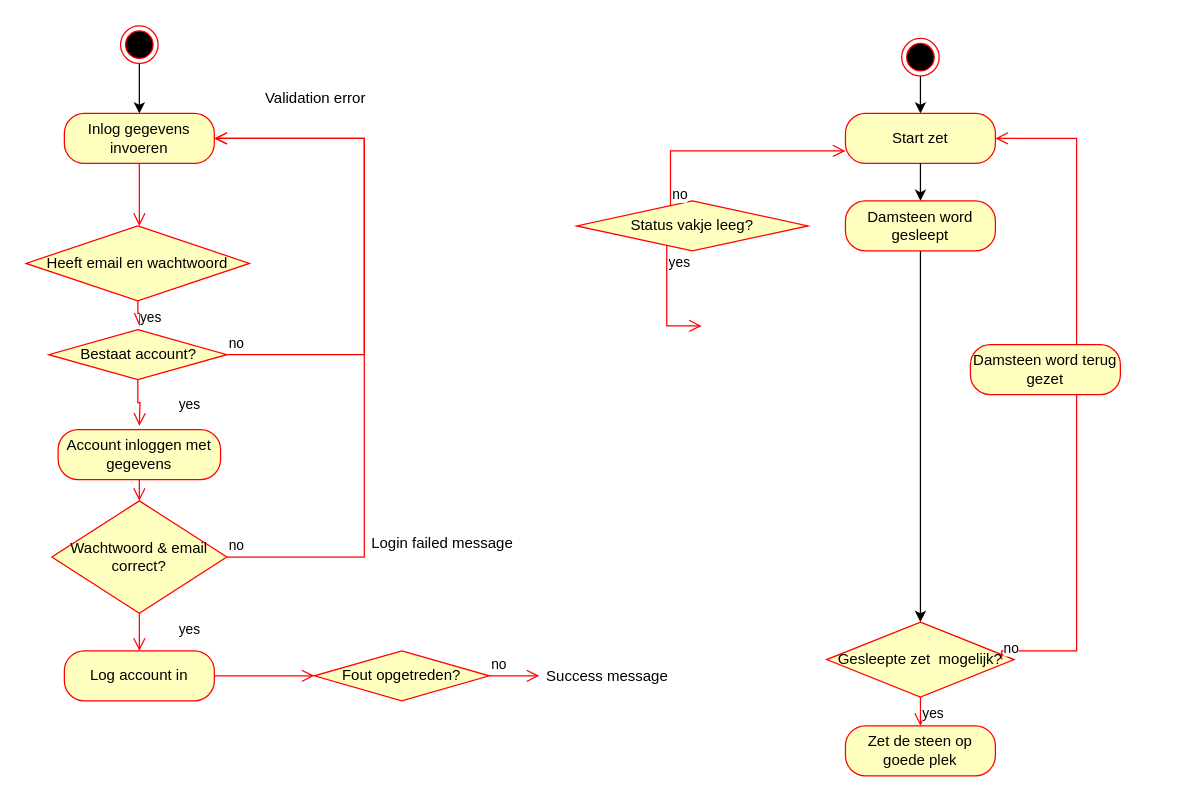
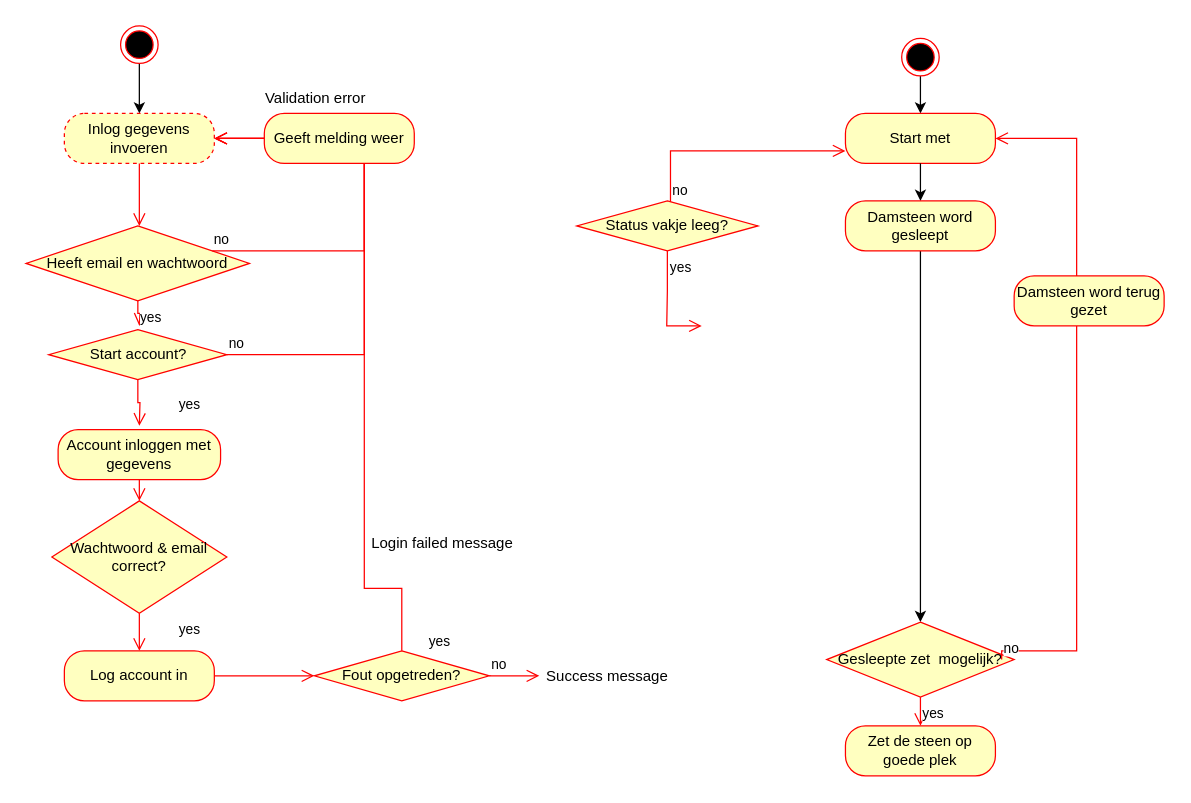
- <mxCell id="4" value="Inlog gegevens invoeren" style="rounded=1;whiteSpace=wrap;html=1;arcSize=40;fontColor=#000000;fillColor=#ffffc0;strokeColor=#ff0000;" vertex="1" parent="1"><mxGeometry x="51" y="90" width="120" height="40" as="geometry" /></mxCell>
+ <mxCell id="4" value="Inlog gegevens invoeren" style="rounded=1;whiteSpace=wrap;html=1;arcSize=40;fontColor=#000000;fillColor=#ffffc0;strokeColor=#ff0000;dashed=1;" vertex="1" parent="1"><mxGeometry x="51" y="90" width="120" height="40" as="geometry" /></mxCell>
+ <mxCell id="38" value="Geeft melding weer" style="rounded=1;whiteSpace=wrap;html=1;arcSize=40;fontColor=#000000;fillColor=#ffffc0;strokeColor=#ff0000;" vertex="1" parent="1"><mxGeometry x="211" y="90" width="120" height="40" as="geometry" /></mxCell>
- <mxCell id="26" value="Start zet" style="rounded=1;whiteSpace=wrap;html=1;arcSize=40;fontColor=#000000;fillColor=#ffffc0;strokeColor=#ff0000;" vertex="1" parent="1"><mxGeometry x="676" y="90" width="120" height="40" as="geometry" /></mxCell>
+ <mxCell id="26" value="Start met" style="rounded=1;whiteSpace=wrap;html=1;arcSize=40;fontColor=#000000;fillColor=#ffffc0;strokeColor=#ff0000;" vertex="1" parent="1"><mxGeometry x="676" y="90" width="120" height="40" as="geometry" /></mxCell>
- <mxCell id="35" value="Status vakje leeg?" style="rhombus;whiteSpace=wrap;html=1;fontColor=#000000;fillColor=#ffffc0;strokeColor=#ff0000;" vertex="1" parent="1"><mxGeometry x="461" y="160" width="185" height="40" as="geometry" /></mxCell>
+ <mxCell id="35" value="Status vakje leeg?" style="rhombus;whiteSpace=wrap;html=1;fontColor=#000000;fillColor=#ffffc0;strokeColor=#ff0000;" vertex="1" parent="1"><mxGeometry x="461" y="160" width="145" height="40" as="geometry" /></mxCell>
+ <mxCell id="7" value="no" style="edgeStyle=orthogonalEdgeStyle;html=1;align=left;verticalAlign=bottom;endArrow=open;endSize=8;strokeColor=#ff0000;rounded=0;entryX=1;entryY=0.5;entryDx=0;entryDy=0;" edge="1" source="6" parent="1" target="4"><mxGeometry x="-1" relative="1" as="geometry"><mxPoint x="231" y="110" as="targetPoint" /><Array as="points"><mxPoint x="291" y="200" /><mxPoint x="291" y="110" /></Array></mxGeometry></mxCell>
- <mxCell id="9" value="Bestaat account? " style="rhombus;whiteSpace=wrap;html=1;fontColor=#000000;fillColor=#ffffc0;strokeColor=#ff0000;" vertex="1" parent="1"><mxGeometry x="38.5" y="263" width="142.5" height="40" as="geometry" /></mxCell>
+ <mxCell id="9" value="Start account? " style="rhombus;whiteSpace=wrap;html=1;fontColor=#000000;fillColor=#ffffc0;strokeColor=#ff0000;" vertex="1" parent="1"><mxGeometry x="38.5" y="263" width="142.5" height="40" as="geometry" /></mxCell>
- <mxCell id="33" value="Damsteen word terug gezet" style="rounded=1;whiteSpace=wrap;html=1;arcSize=40;fontColor=#000000;fillColor=#ffffc0;strokeColor=#ff0000;" vertex="1" parent="1"><mxGeometry x="776" y="275" width="120" height="40" as="geometry" /></mxCell>
+ <mxCell id="33" value="Damsteen word terug gezet" style="rounded=1;whiteSpace=wrap;html=1;arcSize=40;fontColor=#000000;fillColor=#ffffc0;strokeColor=#ff0000;" vertex="1" parent="1"><mxGeometry x="811" y="220" width="120" height="40" as="geometry" /></mxCell>
- <mxCell id="15" value="no" style="edgeStyle=orthogonalEdgeStyle;html=1;align=left;verticalAlign=bottom;endArrow=open;endSize=8;strokeColor=#ff0000;rounded=0;" edge="1" source="14" parent="1" target="4"><mxGeometry x="-1" relative="1" as="geometry"><mxPoint x="291" y="240" as="targetPoint" /><Array as="points"><mxPoint x="291" y="445" /><mxPoint x="291" y="110" /></Array></mxGeometry></mxCell>
+ <mxCell id="21" value="yes" style="edgeStyle=orthogonalEdgeStyle;html=1;align=left;verticalAlign=top;endArrow=open;endSize=8;strokeColor=#ff0000;rounded=0;" edge="1" source="19" parent="1" target="4"><mxGeometry x="-0.929" y="-20" relative="1" as="geometry"><mxPoint x="411" y="620" as="targetPoint" /><Array as="points"><mxPoint x="321" y="470" /><mxPoint x="291" y="470" /><mxPoint x="291" y="110" /></Array><mxPoint as="offset" /></mxGeometry></mxCell>
